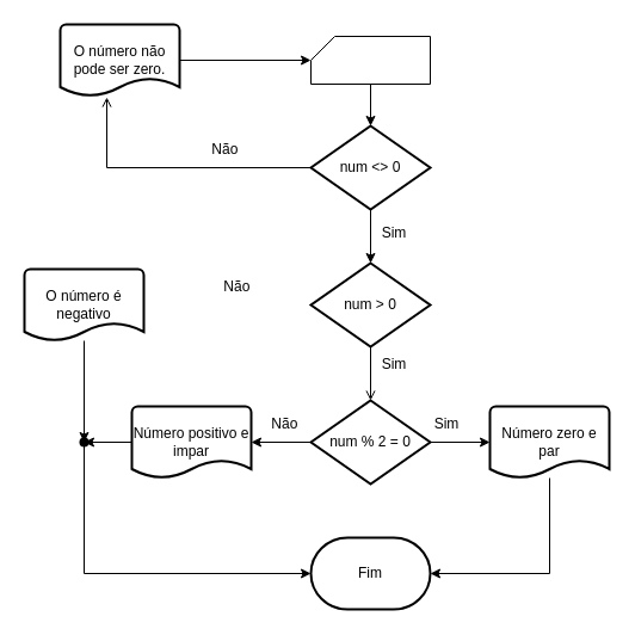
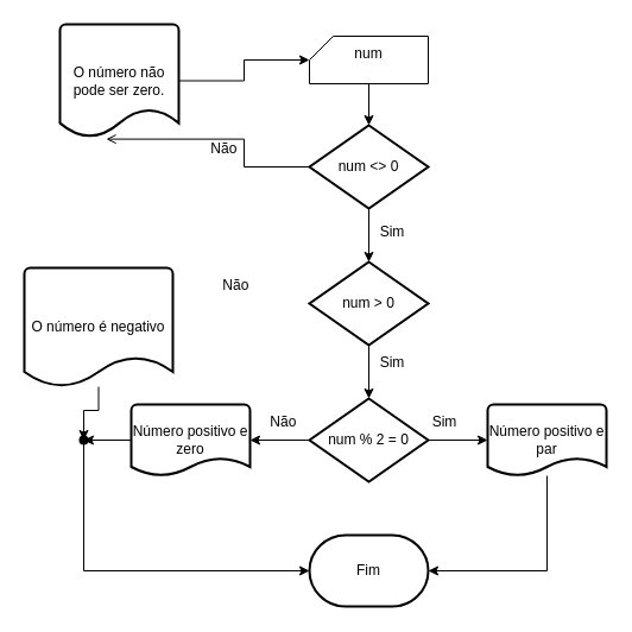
+ <mxCell id="4" value="num" style="text;strokeColor=none;align=center;fillColor=none;html=1;verticalAlign=middle;whiteSpace=wrap;rounded=0;" vertex="1" parent="1"><mxGeometry x="280" y="30" width="60" height="30" as="geometry" /></mxCell>
- <mxCell id="10" value="O número não pode ser zero." style="strokeWidth=2;html=1;shape=mxgraph.flowchart.document2;whiteSpace=wrap;size=0.25;" vertex="1" parent="1"><mxGeometry x="50" y="20" width="100" height="60" as="geometry" /></mxCell>
+ <mxCell id="10" value="O número não pode ser zero." style="strokeWidth=2;html=1;shape=mxgraph.flowchart.document2;whiteSpace=wrap;size=0.25;" vertex="1" parent="1"><mxGeometry x="50" y="20" width="100" height="95" as="geometry" /></mxCell>
- <mxCell id="13" value="O número é negativo" style="strokeWidth=2;html=1;shape=mxgraph.flowchart.document2;whiteSpace=wrap;size=0.25;" vertex="1" parent="1"><mxGeometry x="20" y="225" width="100" height="60" as="geometry" /></mxCell>
+ <mxCell id="13" value="O número é negativo" style="strokeWidth=2;html=1;shape=mxgraph.flowchart.document2;whiteSpace=wrap;size=0.25;" vertex="1" parent="1"><mxGeometry x="20" y="225" width="125" height="100" as="geometry" /></mxCell>
- <mxCell id="7" value="" style="edgeStyle=orthogonalEdgeStyle;rounded=0;orthogonalLoop=1;jettySize=auto;html=1;endArrow=open;" edge="1" parent="1" source="8" target="16"><mxGeometry relative="1" as="geometry" /></mxCell>
+ <mxCell id="7" value="" style="edgeStyle=orthogonalEdgeStyle;rounded=0;orthogonalLoop=1;jettySize=auto;html=1;" edge="1" parent="1" source="8" target="16"><mxGeometry relative="1" as="geometry" /></mxCell>
- <mxCell id="19" value="Número positivo e impar" style="strokeWidth=2;html=1;shape=mxgraph.flowchart.document2;whiteSpace=wrap;size=0.25;" vertex="1" parent="1"><mxGeometry x="110" y="340" width="100" height="60" as="geometry" /></mxCell>
+ <mxCell id="19" value="Número positivo e zero" style="strokeWidth=2;html=1;shape=mxgraph.flowchart.document2;whiteSpace=wrap;size=0.25;" vertex="1" parent="1"><mxGeometry x="110" y="340" width="100" height="60" as="geometry" /></mxCell>
- <mxCell id="17" value="Número zero e par" style="strokeWidth=2;html=1;shape=mxgraph.flowchart.document2;whiteSpace=wrap;size=0.25;" vertex="1" parent="1"><mxGeometry x="410" y="340" width="100" height="60" as="geometry" /></mxCell>
+ <mxCell id="17" value="Número positivo e par" style="strokeWidth=2;html=1;shape=mxgraph.flowchart.document2;whiteSpace=wrap;size=0.25;" vertex="1" parent="1"><mxGeometry x="410" y="340" width="100" height="60" as="geometry" /></mxCell>
